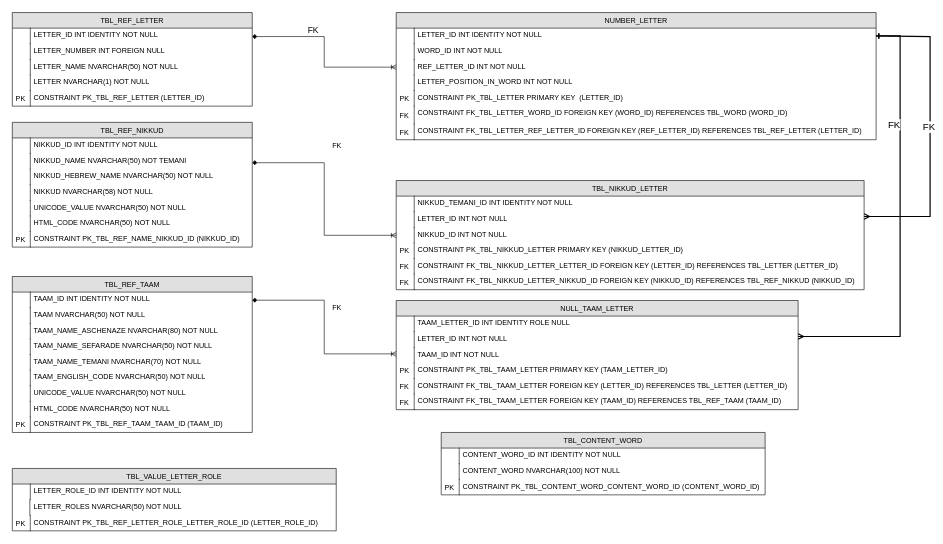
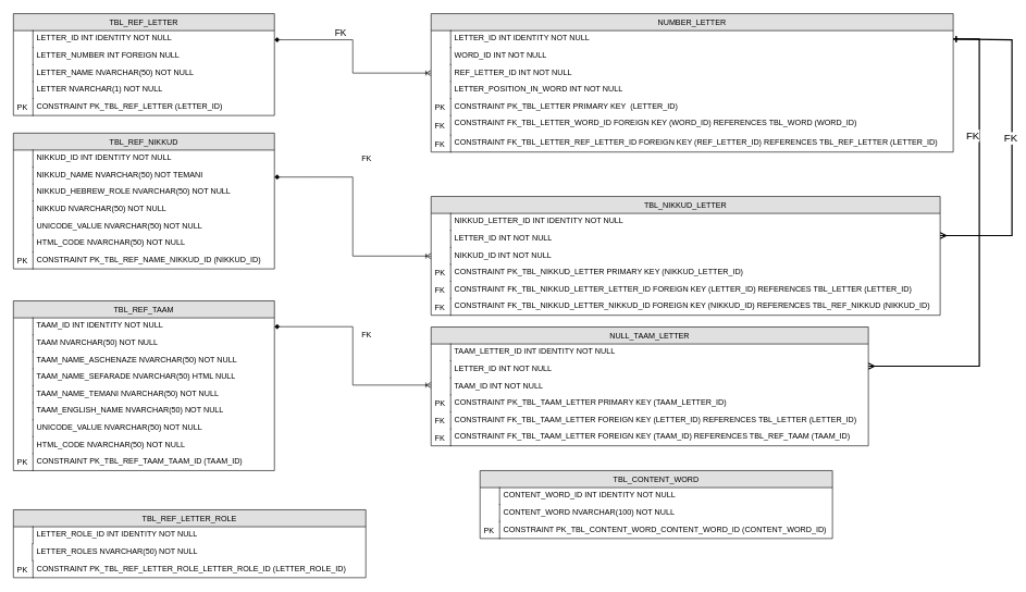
- <mxCell id="21" value="NIKKUD_HEBREW_NAME NVARCHAR(50) NOT NULL" style="shape=partialRectangle;top=0;left=0;right=0;bottom=0;align=left;verticalAlign=top;spacingTop=-2;fillColor=none;spacingLeft=34;spacingRight=4;overflow=hidden;rotatable=0;points=[[0,0.5],[1,0.5]];portConstraint=eastwest;dropTarget=0;" parent="16" vertex="1"><mxGeometry y="78" width="400" height="26" as="geometry" /></mxCell>
+ <mxCell id="21" value="NIKKUD_HEBREW_ROLE NVARCHAR(50) NOT NULL" style="shape=partialRectangle;top=0;left=0;right=0;bottom=0;align=left;verticalAlign=top;spacingTop=-2;fillColor=none;spacingLeft=34;spacingRight=4;overflow=hidden;rotatable=0;points=[[0,0.5],[1,0.5]];portConstraint=eastwest;dropTarget=0;" parent="16" vertex="1"><mxGeometry y="78" width="400" height="26" as="geometry" /></mxCell>
- <mxCell id="23" value="NIKKUD NVARCHAR(58) NOT NULL" style="shape=partialRectangle;top=0;left=0;right=0;bottom=0;align=left;verticalAlign=top;spacingTop=-2;fillColor=none;spacingLeft=34;spacingRight=4;overflow=hidden;rotatable=0;points=[[0,0.5],[1,0.5]];portConstraint=eastwest;dropTarget=0;" parent="16" vertex="1"><mxGeometry y="104" width="400" height="26" as="geometry" /></mxCell>
+ <mxCell id="23" value="NIKKUD NVARCHAR(50) NOT NULL" style="shape=partialRectangle;top=0;left=0;right=0;bottom=0;align=left;verticalAlign=top;spacingTop=-2;fillColor=none;spacingLeft=34;spacingRight=4;overflow=hidden;rotatable=0;points=[[0,0.5],[1,0.5]];portConstraint=eastwest;dropTarget=0;" parent="16" vertex="1"><mxGeometry y="104" width="400" height="26" as="geometry" /></mxCell>
- <mxCell id="80" value="NIKKUD_TEMANI_ID INT IDENTITY NOT NULL" style="shape=partialRectangle;top=0;left=0;right=0;bottom=0;align=left;verticalAlign=top;spacingTop=-2;fillColor=none;spacingLeft=34;spacingRight=4;overflow=hidden;rotatable=0;points=[[0,0.5],[1,0.5]];portConstraint=eastwest;dropTarget=0;" parent="79" vertex="1"><mxGeometry y="26" width="780" height="26" as="geometry" /></mxCell>
+ <mxCell id="80" value="NIKKUD_LETTER_ID INT IDENTITY NOT NULL" style="shape=partialRectangle;top=0;left=0;right=0;bottom=0;align=left;verticalAlign=top;spacingTop=-2;fillColor=none;spacingLeft=34;spacingRight=4;overflow=hidden;rotatable=0;points=[[0,0.5],[1,0.5]];portConstraint=eastwest;dropTarget=0;" parent="79" vertex="1"><mxGeometry y="26" width="780" height="26" as="geometry" /></mxCell>
- <mxCell id="94" value="TAAM_LETTER_ID INT IDENTITY ROLE NULL" style="shape=partialRectangle;top=0;left=0;right=0;bottom=0;align=left;verticalAlign=top;spacingTop=-2;fillColor=none;spacingLeft=34;spacingRight=4;overflow=hidden;rotatable=0;points=[[0,0.5],[1,0.5]];portConstraint=eastwest;dropTarget=0;" parent="93" vertex="1"><mxGeometry y="26" width="670" height="26" as="geometry" /></mxCell>
+ <mxCell id="94" value="TAAM_LETTER_ID INT IDENTITY NOT NULL" style="shape=partialRectangle;top=0;left=0;right=0;bottom=0;align=left;verticalAlign=top;spacingTop=-2;fillColor=none;spacingLeft=34;spacingRight=4;overflow=hidden;rotatable=0;points=[[0,0.5],[1,0.5]];portConstraint=eastwest;dropTarget=0;" parent="93" vertex="1"><mxGeometry y="26" width="670" height="26" as="geometry" /></mxCell>
- <mxCell id="36" value="TAAM_NAME_ASCHENAZE NVARCHAR(80) NOT NULL" style="shape=partialRectangle;top=0;left=0;right=0;bottom=0;align=left;verticalAlign=top;spacingTop=-2;fillColor=none;spacingLeft=34;spacingRight=4;overflow=hidden;rotatable=0;points=[[0,0.5],[1,0.5]];portConstraint=eastwest;dropTarget=0;" parent="31" vertex="1"><mxGeometry y="78" width="400" height="26" as="geometry" /></mxCell>
+ <mxCell id="36" value="TAAM_NAME_ASCHENAZE NVARCHAR(50) NOT NULL" style="shape=partialRectangle;top=0;left=0;right=0;bottom=0;align=left;verticalAlign=top;spacingTop=-2;fillColor=none;spacingLeft=34;spacingRight=4;overflow=hidden;rotatable=0;points=[[0,0.5],[1,0.5]];portConstraint=eastwest;dropTarget=0;" parent="31" vertex="1"><mxGeometry y="78" width="400" height="26" as="geometry" /></mxCell>
- <mxCell id="38" value="TAAM_NAME_SEFARADE NVARCHAR(50) NOT NULL" style="shape=partialRectangle;top=0;left=0;right=0;bottom=0;align=left;verticalAlign=top;spacingTop=-2;fillColor=none;spacingLeft=34;spacingRight=4;overflow=hidden;rotatable=0;points=[[0,0.5],[1,0.5]];portConstraint=eastwest;dropTarget=0;" parent="31" vertex="1"><mxGeometry y="104" width="400" height="26" as="geometry" /></mxCell>
+ <mxCell id="38" value="TAAM_NAME_SEFARADE NVARCHAR(50) HTML NULL" style="shape=partialRectangle;top=0;left=0;right=0;bottom=0;align=left;verticalAlign=top;spacingTop=-2;fillColor=none;spacingLeft=34;spacingRight=4;overflow=hidden;rotatable=0;points=[[0,0.5],[1,0.5]];portConstraint=eastwest;dropTarget=0;" parent="31" vertex="1"><mxGeometry y="104" width="400" height="26" as="geometry" /></mxCell>
- <mxCell id="40" value="TAAM_NAME_TEMANI NVARCHAR(70) NOT NULL" style="shape=partialRectangle;top=0;left=0;right=0;bottom=0;align=left;verticalAlign=top;spacingTop=-2;fillColor=none;spacingLeft=34;spacingRight=4;overflow=hidden;rotatable=0;points=[[0,0.5],[1,0.5]];portConstraint=eastwest;dropTarget=0;" parent="31" vertex="1"><mxGeometry y="130" width="400" height="26" as="geometry" /></mxCell>
+ <mxCell id="40" value="TAAM_NAME_TEMANI NVARCHAR(50) NOT NULL" style="shape=partialRectangle;top=0;left=0;right=0;bottom=0;align=left;verticalAlign=top;spacingTop=-2;fillColor=none;spacingLeft=34;spacingRight=4;overflow=hidden;rotatable=0;points=[[0,0.5],[1,0.5]];portConstraint=eastwest;dropTarget=0;" parent="31" vertex="1"><mxGeometry y="130" width="400" height="26" as="geometry" /></mxCell>
- <mxCell id="42" value="TAAM_ENGLISH_CODE NVARCHAR(50) NOT NULL" style="shape=partialRectangle;top=0;left=0;right=0;bottom=0;align=left;verticalAlign=top;spacingTop=-2;fillColor=none;spacingLeft=34;spacingRight=4;overflow=hidden;rotatable=0;points=[[0,0.5],[1,0.5]];portConstraint=eastwest;dropTarget=0;" parent="31" vertex="1"><mxGeometry y="156" width="400" height="26" as="geometry" /></mxCell>
+ <mxCell id="42" value="TAAM_ENGLISH_NAME NVARCHAR(50) NOT NULL" style="shape=partialRectangle;top=0;left=0;right=0;bottom=0;align=left;verticalAlign=top;spacingTop=-2;fillColor=none;spacingLeft=34;spacingRight=4;overflow=hidden;rotatable=0;points=[[0,0.5],[1,0.5]];portConstraint=eastwest;dropTarget=0;" parent="31" vertex="1"><mxGeometry y="156" width="400" height="26" as="geometry" /></mxCell>
- <mxCell id="50" value="TBL_VALUE_LETTER_ROLE" style="swimlane;fontStyle=0;childLayout=stackLayout;horizontal=1;startSize=26;fillColor=#e0e0e0;horizontalStack=0;resizeParent=1;resizeLast=0;collapsible=1;marginBottom=0;swimlaneFillColor=#ffffff;align=center;" parent="1" vertex="1"><mxGeometry x="20" y="780" width="540" height="104" as="geometry" /></mxCell>
+ <mxCell id="50" value="TBL_REF_LETTER_ROLE" style="swimlane;fontStyle=0;childLayout=stackLayout;horizontal=1;startSize=26;fillColor=#e0e0e0;horizontalStack=0;resizeParent=1;resizeLast=0;collapsible=1;marginBottom=0;swimlaneFillColor=#ffffff;align=center;" parent="1" vertex="1"><mxGeometry x="20" y="780" width="540" height="104" as="geometry" /></mxCell>
